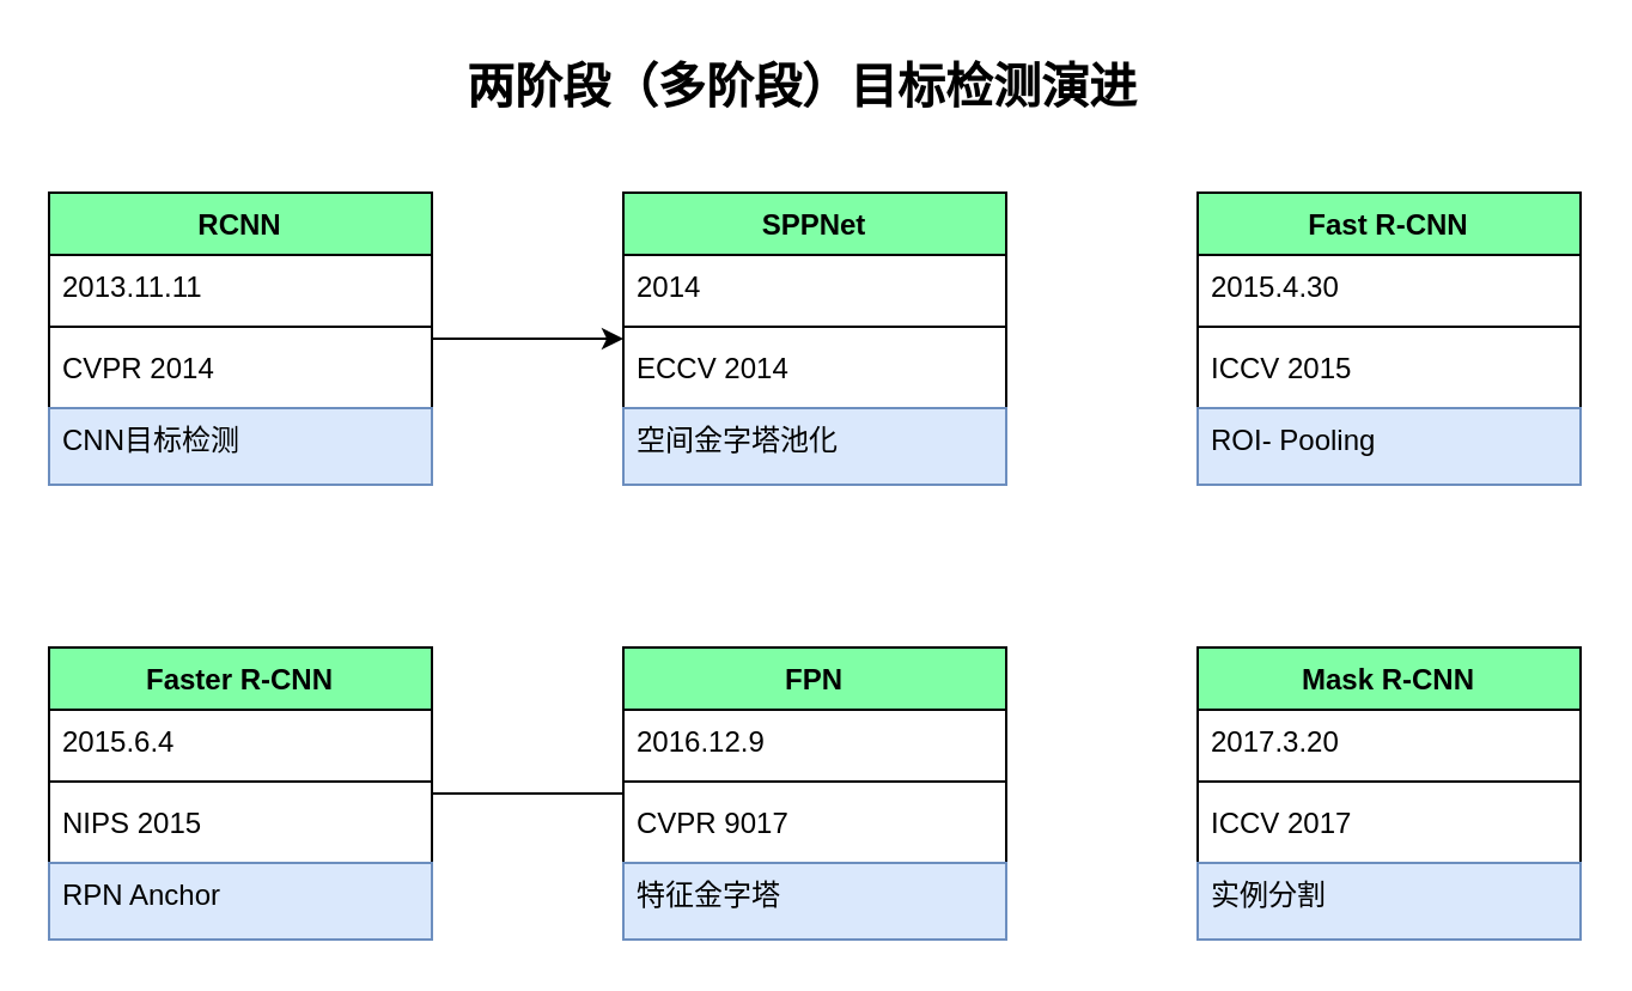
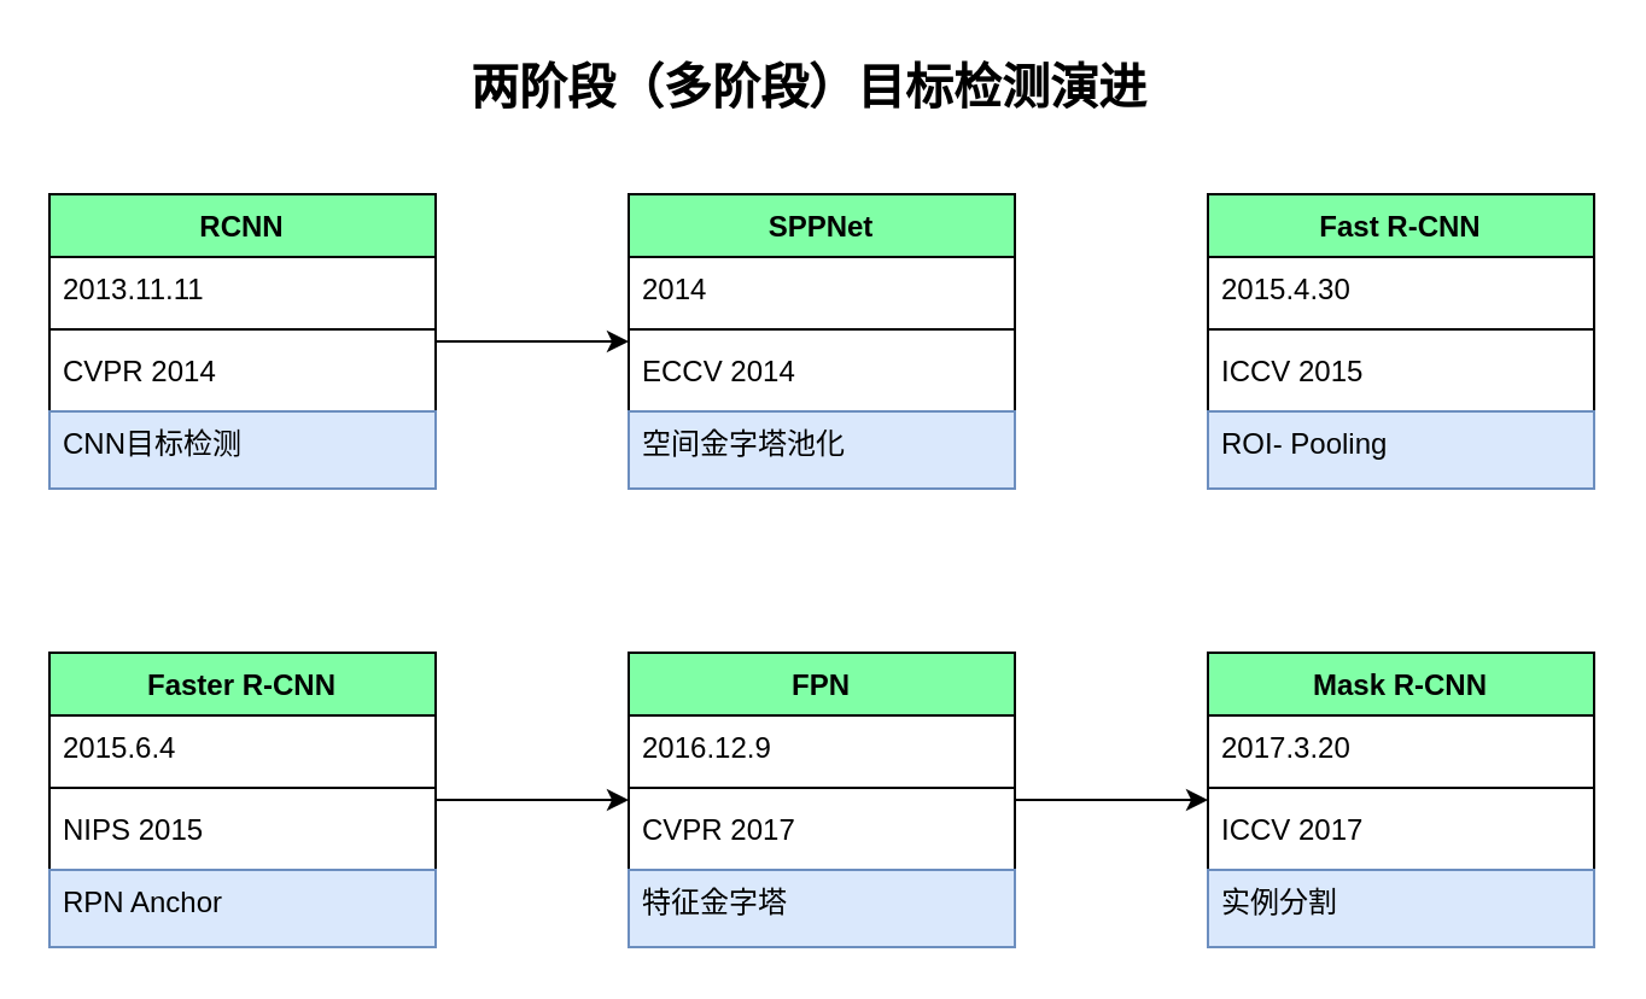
- <mxCell id="18" value="" style="edgeStyle=orthogonalEdgeStyle;rounded=0;orthogonalLoop=1;jettySize=auto;html=1;endArrow=none;" edge="1" parent="1" source="19" target="25"><mxGeometry relative="1" as="geometry" /></mxCell>
+ <mxCell id="18" value="" style="edgeStyle=orthogonalEdgeStyle;rounded=0;orthogonalLoop=1;jettySize=auto;html=1;" edge="1" parent="1" source="19" target="25"><mxGeometry relative="1" as="geometry" /></mxCell>
+ <mxCell id="24" value="" style="edgeStyle=orthogonalEdgeStyle;rounded=0;orthogonalLoop=1;jettySize=auto;html=1;" edge="1" parent="1" source="25" target="30"><mxGeometry relative="1" as="geometry" /></mxCell>
- <mxCell id="28" value="CVPR 9017" style="text;strokeColor=none;fillColor=none;align=left;verticalAlign=top;spacingLeft=4;spacingRight=4;overflow=hidden;rotatable=0;points=[[0,0.5],[1,0.5]];portConstraint=eastwest;" vertex="1" parent="25"><mxGeometry y="60" width="160" height="30" as="geometry" /></mxCell>
+ <mxCell id="28" value="CVPR 2017" style="text;strokeColor=none;fillColor=none;align=left;verticalAlign=top;spacingLeft=4;spacingRight=4;overflow=hidden;rotatable=0;points=[[0,0.5],[1,0.5]];portConstraint=eastwest;" vertex="1" parent="25"><mxGeometry y="60" width="160" height="30" as="geometry" /></mxCell>
